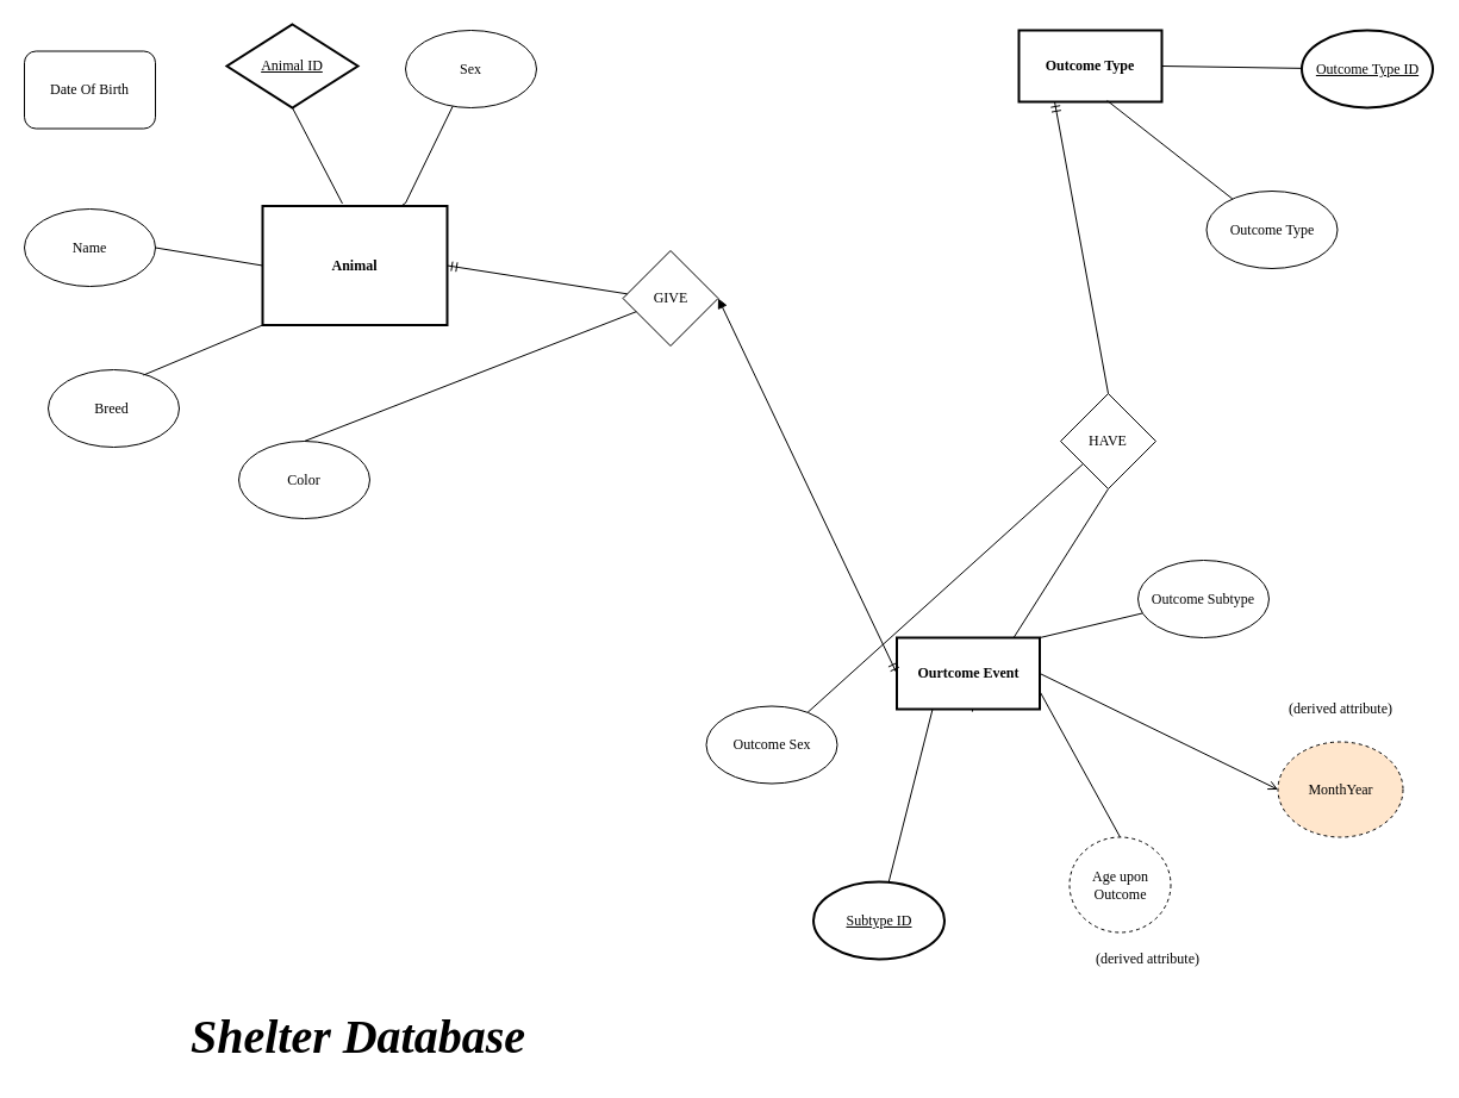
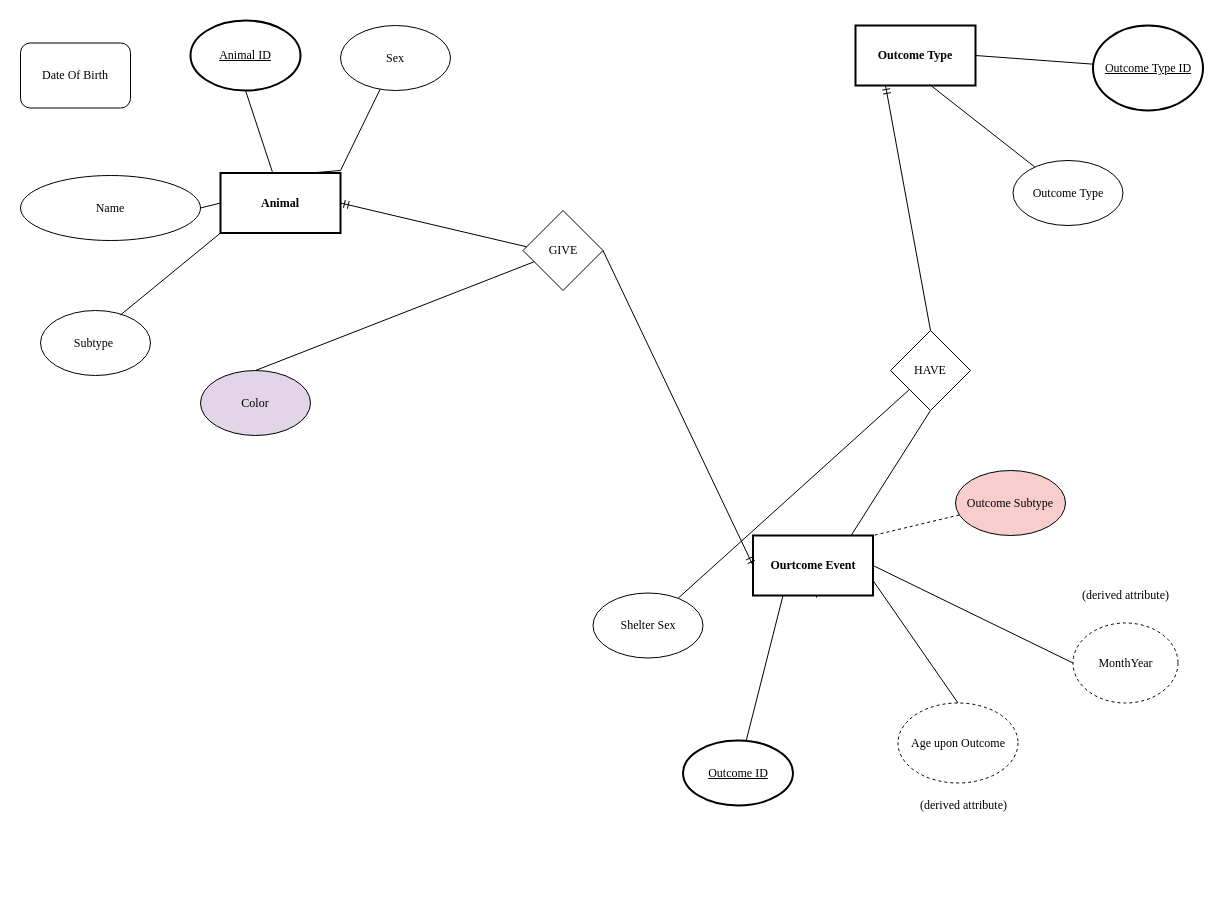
- <mxCell id="37" value="&lt;u&gt;Animal ID&lt;/u&gt;" style="rhombus;whiteSpace=wrap;html=1;fontFamily=poppins;fontSource=https%3A%2F%2Ffonts.googleapis.com%2Fcss%3Ffamily%3Dpoppins;fontStyle=0;strokeWidth=2;" parent="1" vertex="1"><mxGeometry x="190" y="20" width="110" height="70" as="geometry" /></mxCell>
+ <mxCell id="37" value="&lt;u&gt;Animal ID&lt;/u&gt;" style="ellipse;whiteSpace=wrap;html=1;fontFamily=poppins;fontSource=https%3A%2F%2Ffonts.googleapis.com%2Fcss%3Ffamily%3Dpoppins;fontStyle=0;strokeWidth=2;" parent="1" vertex="1"><mxGeometry x="190" y="20" width="110" height="70" as="geometry" /></mxCell>
- <mxCell id="15" value="&lt;u&gt;Outcome Type ID&lt;/u&gt;" style="ellipse;whiteSpace=wrap;html=1;fontFamily=poppins;fontSource=https%3A%2F%2Ffonts.googleapis.com%2Fcss%3Ffamily%3Dpoppins;fontStyle=0;strokeWidth=2;" parent="1" vertex="1"><mxGeometry x="1092.5" y="25" width="110" height="65" as="geometry" /></mxCell>
+ <mxCell id="15" value="&lt;u&gt;Outcome Type ID&lt;/u&gt;" style="ellipse;whiteSpace=wrap;html=1;fontFamily=poppins;fontSource=https%3A%2F%2Ffonts.googleapis.com%2Fcss%3Ffamily%3Dpoppins;fontStyle=0;strokeWidth=2;" parent="1" vertex="1"><mxGeometry x="1092.5" y="25" width="110" height="85" as="geometry" /></mxCell>
- <mxCell id="32" value="Name" style="ellipse;whiteSpace=wrap;html=1;fontFamily=poppins;fontSource=https%3A%2F%2Ffonts.googleapis.com%2Fcss%3Ffamily%3Dpoppins;fontStyle=0" parent="1" vertex="1"><mxGeometry x="20" y="175" width="110" height="65" as="geometry" /></mxCell>
+ <mxCell id="32" value="Name" style="ellipse;whiteSpace=wrap;html=1;fontFamily=poppins;fontSource=https%3A%2F%2Ffonts.googleapis.com%2Fcss%3Ffamily%3Dpoppins;fontStyle=0" parent="1" vertex="1"><mxGeometry x="20" y="175" width="180" height="65" as="geometry" /></mxCell>
- <mxCell id="4" value="Animal" style="rounded=0;whiteSpace=wrap;html=1;fontFamily=poppins;fontSource=https%3A%2F%2Ffonts.googleapis.com%2Fcss%3Ffamily%3Dpoppins;fontStyle=1;strokeWidth=2;" parent="1" vertex="1"><mxGeometry x="220" y="172.5" width="155" height="100" as="geometry" /></mxCell>
+ <mxCell id="4" value="Animal" style="rounded=0;whiteSpace=wrap;html=1;fontFamily=poppins;fontSource=https%3A%2F%2Ffonts.googleapis.com%2Fcss%3Ffamily%3Dpoppins;fontStyle=1;strokeWidth=2;" parent="1" vertex="1"><mxGeometry x="220" y="172.5" width="120" height="60" as="geometry" /></mxCell>
- <mxCell id="10" value="" style="endArrow=block;html=1;rounded=0;exitX=0;exitY=0.5;exitDx=0;exitDy=0;startArrow=ERmandOne;startFill=0;entryX=1;entryY=0.5;entryDx=0;entryDy=0;fontFamily=poppins;fontSource=https%3A%2F%2Ffonts.googleapis.com%2Fcss%3Ffamily%3Dpoppins;fontStyle=0;" parent="1" source="6" target="5" edge="1"><mxGeometry width="50" height="50" relative="1" as="geometry"><mxPoint x="637.5" y="285" as="sourcePoint" /><mxPoint x="747.5" y="285" as="targetPoint" /></mxGeometry></mxCell>
+ <mxCell id="10" value="" style="endArrow=none;html=1;rounded=0;exitX=0;exitY=0.5;exitDx=0;exitDy=0;startArrow=ERmandOne;startFill=0;entryX=1;entryY=0.5;entryDx=0;entryDy=0;fontFamily=poppins;fontSource=https%3A%2F%2Ffonts.googleapis.com%2Fcss%3Ffamily%3Dpoppins;fontStyle=0" parent="1" source="6" target="5" edge="1"><mxGeometry width="50" height="50" relative="1" as="geometry"><mxPoint x="637.5" y="285" as="sourcePoint" /><mxPoint x="747.5" y="285" as="targetPoint" /></mxGeometry></mxCell>
- <mxCell id="28" value="Breed&amp;nbsp;" style="ellipse;whiteSpace=wrap;html=1;fontFamily=poppins;fontSource=https%3A%2F%2Ffonts.googleapis.com%2Fcss%3Ffamily%3Dpoppins;fontStyle=0" parent="1" vertex="1"><mxGeometry x="40" y="310" width="110" height="65" as="geometry" /></mxCell>
+ <mxCell id="28" value="Subtype&amp;nbsp;" style="ellipse;whiteSpace=wrap;html=1;fontFamily=poppins;fontSource=https%3A%2F%2Ffonts.googleapis.com%2Fcss%3Ffamily%3Dpoppins;fontStyle=0" parent="1" vertex="1"><mxGeometry x="40" y="310" width="110" height="65" as="geometry" /></mxCell>
- <mxCell id="30" value="Color" style="ellipse;whiteSpace=wrap;html=1;fontFamily=poppins;fontSource=https%3A%2F%2Ffonts.googleapis.com%2Fcss%3Ffamily%3Dpoppins;fontStyle=0" parent="1" vertex="1"><mxGeometry x="200" y="370" width="110" height="65" as="geometry" /></mxCell>
+ <mxCell id="30" value="Color" style="ellipse;whiteSpace=wrap;html=1;fontFamily=poppins;fontSource=https%3A%2F%2Ffonts.googleapis.com%2Fcss%3Ffamily%3Dpoppins;fontStyle=0;fillColor=#e1d5e7;" parent="1" vertex="1"><mxGeometry x="200" y="370" width="110" height="65" as="geometry" /></mxCell>
- <mxCell id="23" value="Outcome Subtype" style="ellipse;whiteSpace=wrap;html=1;fontFamily=poppins;fontSource=https%3A%2F%2Ffonts.googleapis.com%2Fcss%3Ffamily%3Dpoppins;fontStyle=0" parent="1" vertex="1"><mxGeometry x="955" y="470" width="110" height="65" as="geometry" /></mxCell>
+ <mxCell id="23" value="Outcome Subtype" style="ellipse;whiteSpace=wrap;html=1;fontFamily=poppins;fontSource=https%3A%2F%2Ffonts.googleapis.com%2Fcss%3Ffamily%3Dpoppins;fontStyle=0;fillColor=#f8cecc;" parent="1" vertex="1"><mxGeometry x="955" y="470" width="110" height="65" as="geometry" /></mxCell>
- <mxCell id="22" value="" style="endArrow=none;html=1;rounded=0;entryX=1;entryY=0;entryDx=0;entryDy=0;fontFamily=poppins;fontSource=https%3A%2F%2Ffonts.googleapis.com%2Fcss%3Ffamily%3Dpoppins;fontStyle=0" parent="1" source="23" target="6" edge="1"><mxGeometry width="50" height="50" relative="1" as="geometry"><mxPoint x="1052.5" y="183.75" as="sourcePoint" /><mxPoint x="937.5" y="135" as="targetPoint" /></mxGeometry></mxCell>
+ <mxCell id="22" value="" style="endArrow=none;html=1;rounded=0;entryX=1;entryY=0;entryDx=0;entryDy=0;fontFamily=poppins;fontSource=https%3A%2F%2Ffonts.googleapis.com%2Fcss%3Ffamily%3Dpoppins;fontStyle=0;dashed=1;" parent="1" source="23" target="6" edge="1"><mxGeometry width="50" height="50" relative="1" as="geometry"><mxPoint x="1052.5" y="183.75" as="sourcePoint" /><mxPoint x="937.5" y="135" as="targetPoint" /></mxGeometry></mxCell>
- <mxCell id="27" value="Outcome Sex" style="ellipse;whiteSpace=wrap;html=1;fontFamily=poppins;fontSource=https%3A%2F%2Ffonts.googleapis.com%2Fcss%3Ffamily%3Dpoppins;fontStyle=0" parent="1" vertex="1"><mxGeometry x="592.5" y="592.5" width="110" height="65" as="geometry" /></mxCell>
+ <mxCell id="27" value="Shelter Sex" style="ellipse;whiteSpace=wrap;html=1;fontFamily=poppins;fontSource=https%3A%2F%2Ffonts.googleapis.com%2Fcss%3Ffamily%3Dpoppins;fontStyle=0" parent="1" vertex="1"><mxGeometry x="592.5" y="592.5" width="110" height="65" as="geometry" /></mxCell>
- <mxCell id="20" value="" style="endArrow=open;html=1;rounded=0;exitX=1;exitY=0.5;exitDx=0;exitDy=0;entryX=0;entryY=0.5;entryDx=0;entryDy=0;fontFamily=poppins;fontSource=https%3A%2F%2Ffonts.googleapis.com%2Fcss%3Ffamily%3Dpoppins;fontStyle=0;" parent="1" source="6" target="19" edge="1"><mxGeometry width="50" height="50" relative="1" as="geometry"><mxPoint x="997.5" y="205" as="sourcePoint" /><mxPoint x="872.5" y="15" as="targetPoint" /></mxGeometry></mxCell>
+ <mxCell id="20" value="" style="endArrow=none;html=1;rounded=0;exitX=1;exitY=0.5;exitDx=0;exitDy=0;entryX=0;entryY=0.5;entryDx=0;entryDy=0;fontFamily=poppins;fontSource=https%3A%2F%2Ffonts.googleapis.com%2Fcss%3Ffamily%3Dpoppins;fontStyle=0" parent="1" source="6" target="19" edge="1"><mxGeometry width="50" height="50" relative="1" as="geometry"><mxPoint x="997.5" y="205" as="sourcePoint" /><mxPoint x="872.5" y="15" as="targetPoint" /></mxGeometry></mxCell>
- <mxCell id="19" value="MonthYear" style="ellipse;whiteSpace=wrap;html=1;dashed=1;fontFamily=poppins;fontSource=https%3A%2F%2Ffonts.googleapis.com%2Fcss%3Ffamily%3Dpoppins;fontStyle=0;fillColor=#ffe6cc;" parent="1" vertex="1"><mxGeometry x="1072.5" y="622.5" width="105" height="80" as="geometry" /></mxCell>
+ <mxCell id="19" value="MonthYear" style="ellipse;whiteSpace=wrap;html=1;dashed=1;fontFamily=poppins;fontSource=https%3A%2F%2Ffonts.googleapis.com%2Fcss%3Ffamily%3Dpoppins;fontStyle=0" parent="1" vertex="1"><mxGeometry x="1072.5" y="622.5" width="105" height="80" as="geometry" /></mxCell>
- <mxCell id="16" value="Age upon Outcome" style="ellipse;whiteSpace=wrap;html=1;dashed=1;fontFamily=poppins;fontSource=https%3A%2F%2Ffonts.googleapis.com%2Fcss%3Ffamily%3Dpoppins;fontStyle=0" parent="1" vertex="1"><mxGeometry x="897.5" y="702.5" width="85" height="80" as="geometry" /></mxCell>
+ <mxCell id="16" value="Age upon Outcome" style="ellipse;whiteSpace=wrap;html=1;dashed=1;fontFamily=poppins;fontSource=https%3A%2F%2Ffonts.googleapis.com%2Fcss%3Ffamily%3Dpoppins;fontStyle=0" parent="1" vertex="1"><mxGeometry x="897.5" y="702.5" width="120" height="80" as="geometry" /></mxCell>
- <mxCell id="25" value="&lt;u&gt;Subtype ID&lt;/u&gt;" style="ellipse;whiteSpace=wrap;html=1;fontFamily=poppins;fontSource=https%3A%2F%2Ffonts.googleapis.com%2Fcss%3Ffamily%3Dpoppins;fontStyle=0;strokeWidth=2;" parent="1" vertex="1"><mxGeometry x="682.5" y="740" width="110" height="65" as="geometry" /></mxCell>
+ <mxCell id="25" value="&lt;u&gt;Outcome ID&lt;/u&gt;" style="ellipse;whiteSpace=wrap;html=1;fontFamily=poppins;fontSource=https%3A%2F%2Ffonts.googleapis.com%2Fcss%3Ffamily%3Dpoppins;fontStyle=0;strokeWidth=2;" parent="1" vertex="1"><mxGeometry x="682.5" y="740" width="110" height="65" as="geometry" /></mxCell>
- <mxCell id="3" value="&lt;span style=&quot;font-size: 40px;&quot;&gt;&lt;i&gt;Shelter Database&lt;/i&gt;&lt;/span&gt;" style="text;html=1;align=center;verticalAlign=middle;resizable=0;points=[];autosize=1;strokeColor=none;fillColor=none;fontFamily=poppins;fontSource=https%3A%2F%2Ffonts.googleapis.com%2Fcss%3Ffamily%3Dpoppins;fontStyle=1" parent="1" vertex="1"><mxGeometry x="110" y="840" width="380" height="60" as="geometry" /></mxCell>
